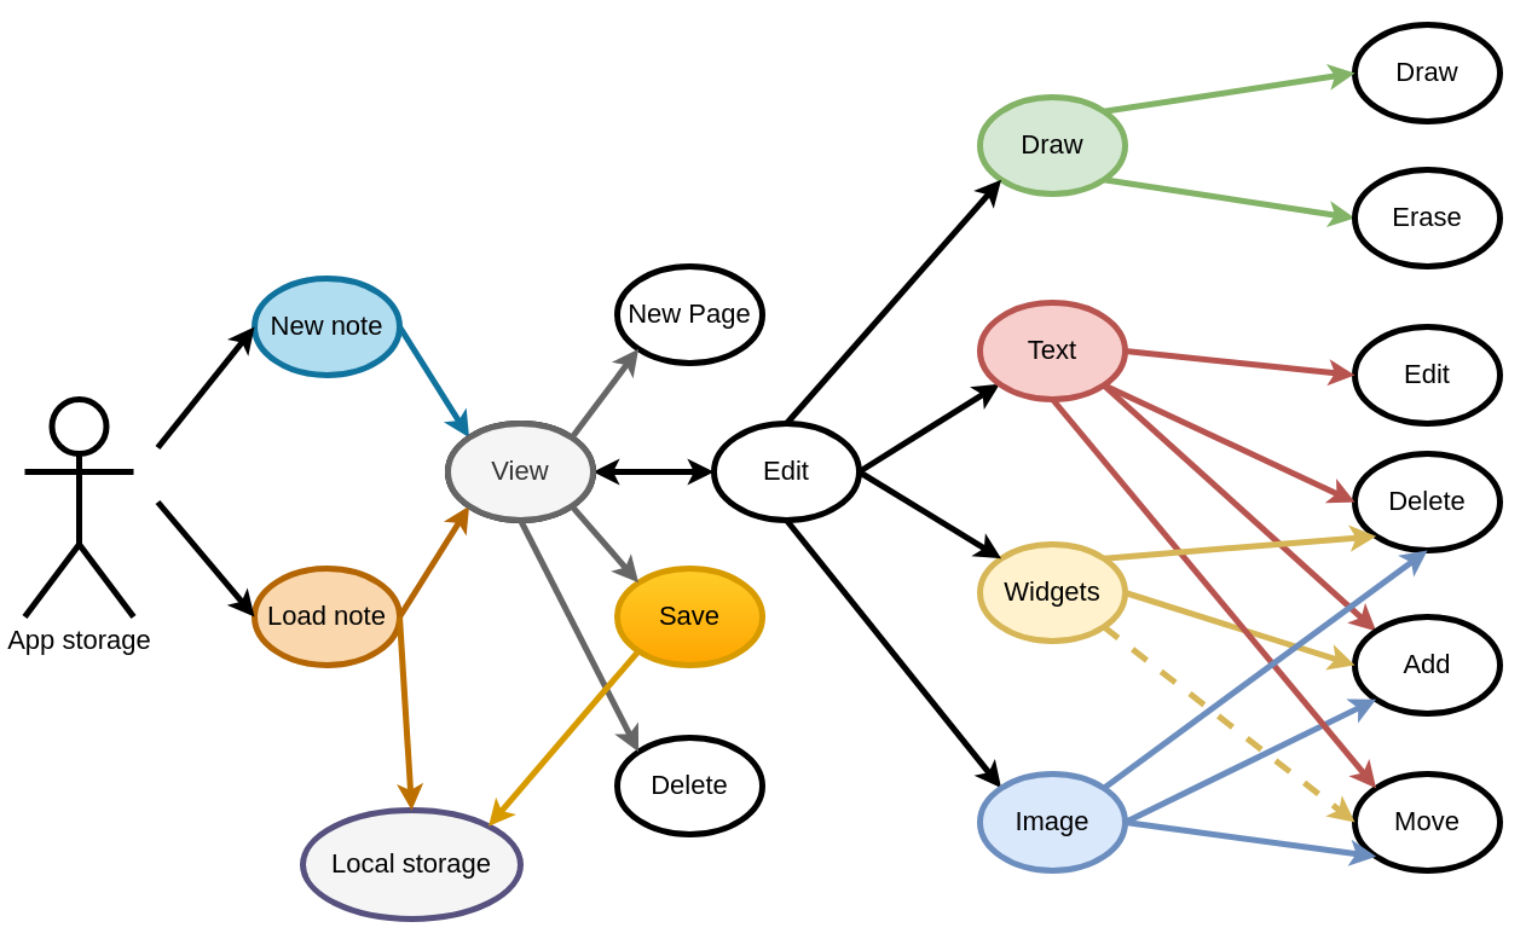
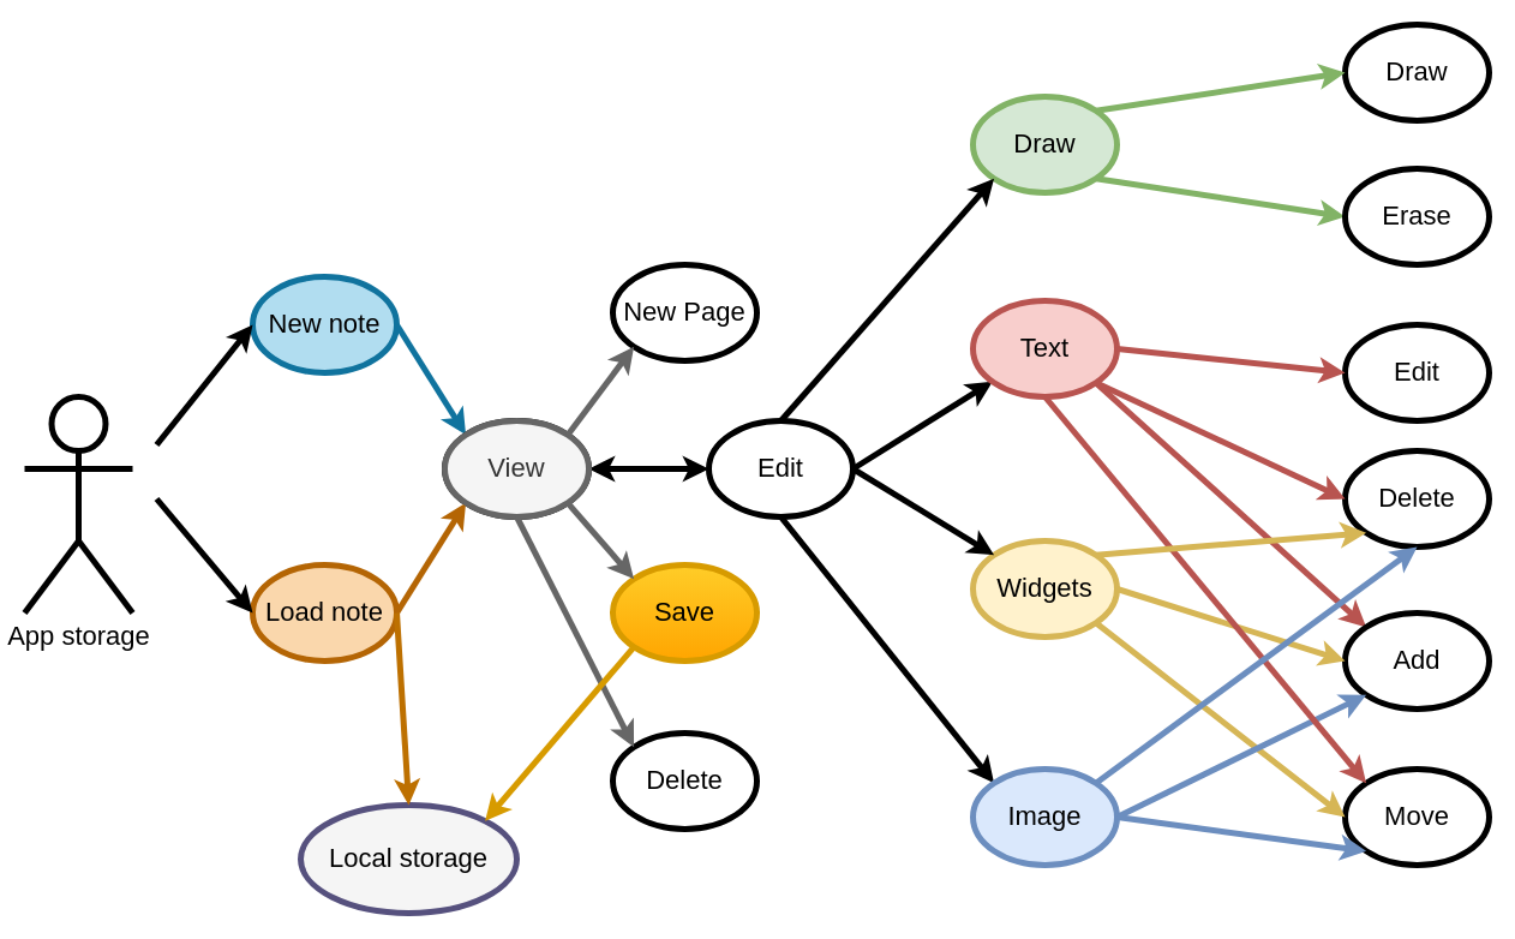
- <mxCell id="29" value="" style="endArrow=classic;html=1;rounded=0;fontSize=18;strokeWidth=5;exitX=1;exitY=1;exitDx=0;exitDy=0;entryX=0;entryY=0.5;entryDx=0;entryDy=0;fillColor=#fff2cc;strokeColor=#d6b656;dashed=1;" edge="1" parent="1" target="28" source="12"><mxGeometry width="50" height="50" relative="1" as="geometry"><mxPoint x="919.996" y="671.716" as="sourcePoint" /><mxPoint x="854.177" y="743.233" as="targetPoint" /></mxGeometry></mxCell>
+ <mxCell id="29" value="" style="endArrow=classic;html=1;rounded=0;fontSize=18;strokeWidth=5;exitX=1;exitY=1;exitDx=0;exitDy=0;entryX=0;entryY=0.5;entryDx=0;entryDy=0;fillColor=#fff2cc;strokeColor=#d6b656;" edge="1" parent="1" target="28" source="12"><mxGeometry width="50" height="50" relative="1" as="geometry"><mxPoint x="919.996" y="671.716" as="sourcePoint" /><mxPoint x="854.177" y="743.233" as="targetPoint" /></mxGeometry></mxCell>
